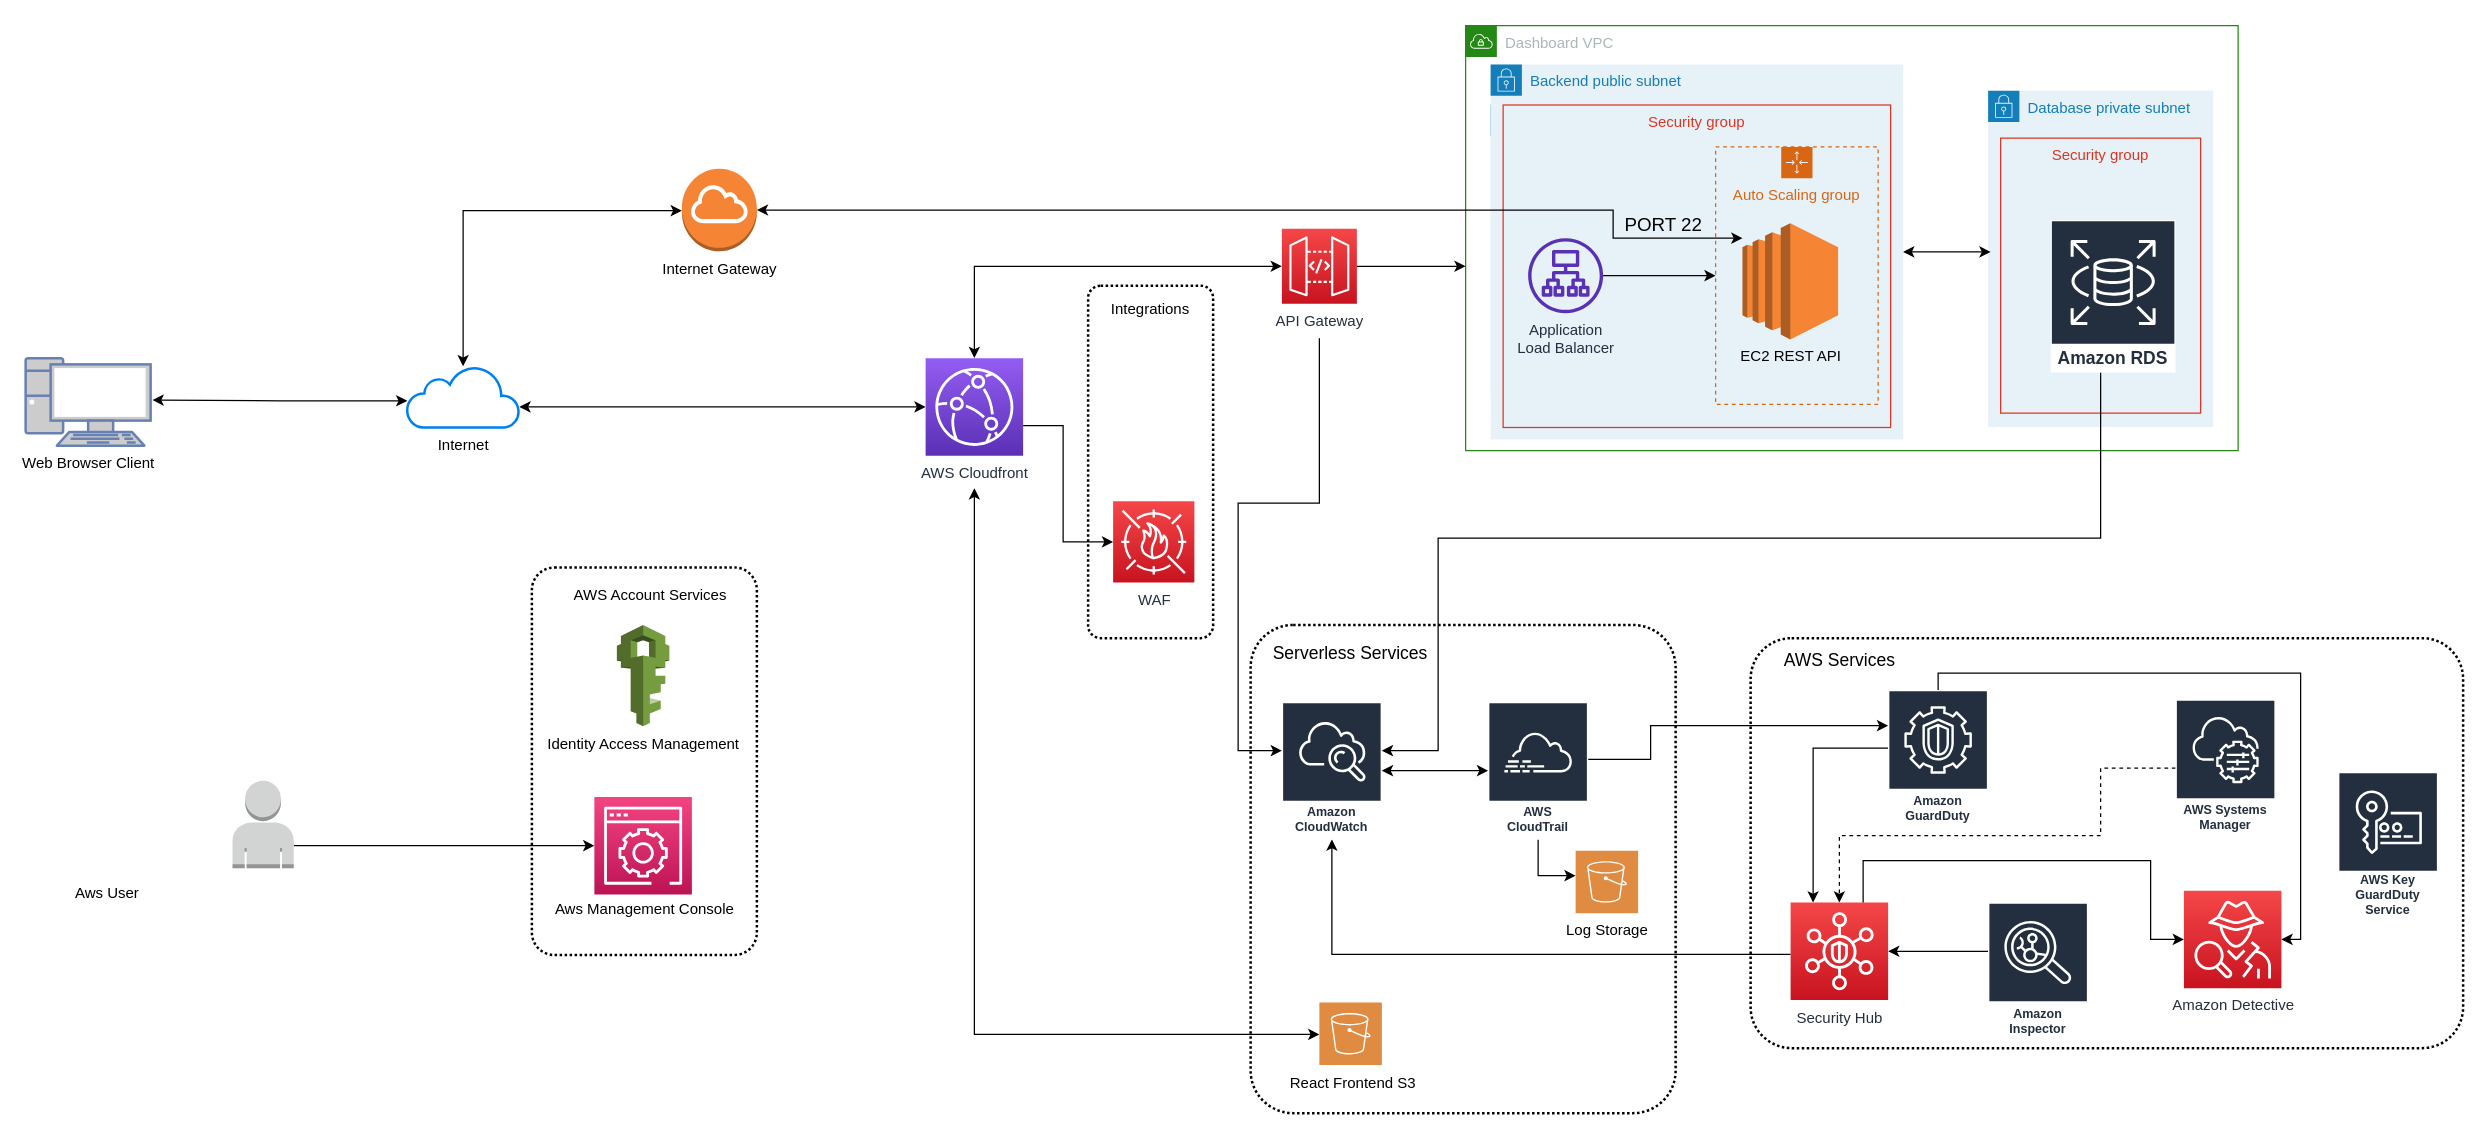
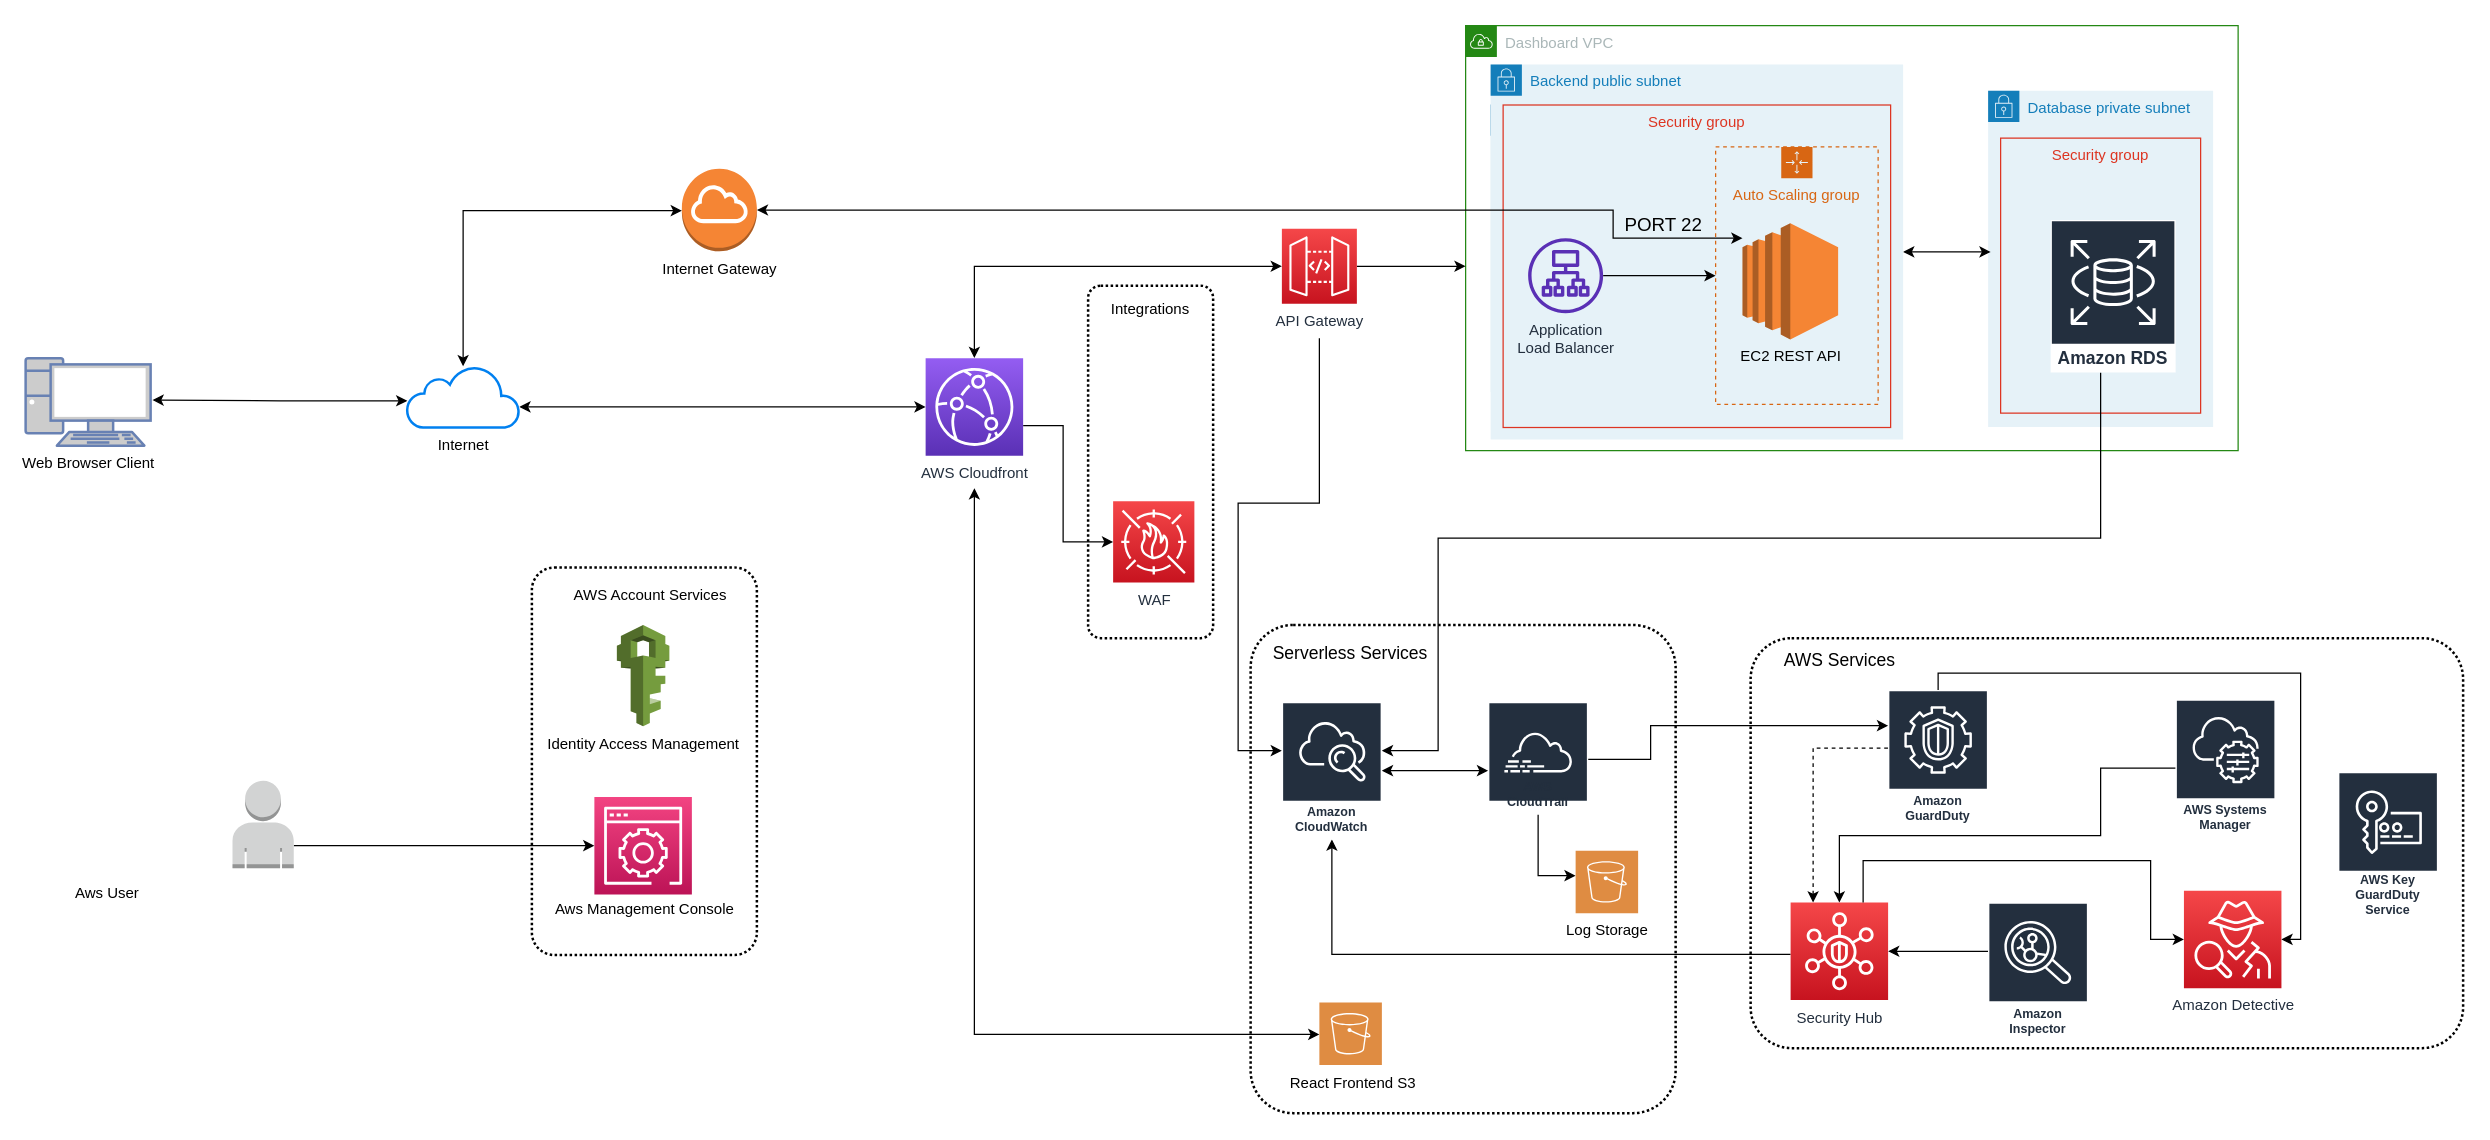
- <mxCell id="52" value="AWS&#10;CloudTrail" style="outlineConnect=0;fontColor=#232F3E;gradientColor=none;strokeColor=#ffffff;fillColor=#232F3E;dashed=0;verticalLabelPosition=middle;verticalAlign=bottom;align=center;html=1;whiteSpace=wrap;fontSize=10;fontStyle=1;spacing=3;shape=mxgraph.aws4.productIcon;prIcon=mxgraph.aws4.cloudtrail;" parent="1" vertex="1"><mxGeometry x="1190" y="561" width="80" height="110" as="geometry" /></mxCell>
+ <mxCell id="52" value="AWS&#10;CloudTrail" style="outlineConnect=0;fontColor=#232F3E;gradientColor=none;strokeColor=#ffffff;fillColor=#232F3E;dashed=0;verticalLabelPosition=middle;verticalAlign=bottom;align=center;html=1;whiteSpace=wrap;fontSize=10;fontStyle=1;spacing=3;shape=mxgraph.aws4.productIcon;prIcon=mxgraph.aws4.cloudtrail;" parent="1" vertex="1"><mxGeometry x="1190" y="561" width="80" height="90" as="geometry" /></mxCell>
- <mxCell id="44" style="edgeStyle=orthogonalEdgeStyle;rounded=0;orthogonalLoop=1;jettySize=auto;html=1;startArrow=classic;startFill=1;endArrow=none;endFill=0;" edge="1" parent="1" source="45" target="55"><mxGeometry relative="1" as="geometry"><Array as="points"><mxPoint x="1450" y="598" /></Array></mxGeometry></mxCell>
+ <mxCell id="44" style="edgeStyle=orthogonalEdgeStyle;rounded=0;orthogonalLoop=1;jettySize=auto;html=1;startArrow=classic;startFill=1;endArrow=none;endFill=0;dashed=1;" edge="1" parent="1" source="45" target="55"><mxGeometry relative="1" as="geometry"><Array as="points"><mxPoint x="1450" y="598" /></Array></mxGeometry></mxCell>
- <mxCell id="56" style="edgeStyle=orthogonalEdgeStyle;rounded=0;orthogonalLoop=1;jettySize=auto;html=1;startArrow=none;startFill=0;endArrow=classic;endFill=1;dashed=1;" edge="1" parent="1" source="57" target="45"><mxGeometry relative="1" as="geometry"><Array as="points"><mxPoint x="1680" y="614" /><mxPoint x="1680" y="668" /><mxPoint x="1471" y="668" /></Array></mxGeometry></mxCell>
+ <mxCell id="56" style="edgeStyle=orthogonalEdgeStyle;rounded=0;orthogonalLoop=1;jettySize=auto;html=1;startArrow=none;startFill=0;endArrow=classic;endFill=1;" edge="1" parent="1" source="57" target="45"><mxGeometry relative="1" as="geometry"><Array as="points"><mxPoint x="1680" y="614" /><mxPoint x="1680" y="668" /><mxPoint x="1471" y="668" /></Array></mxGeometry></mxCell>
